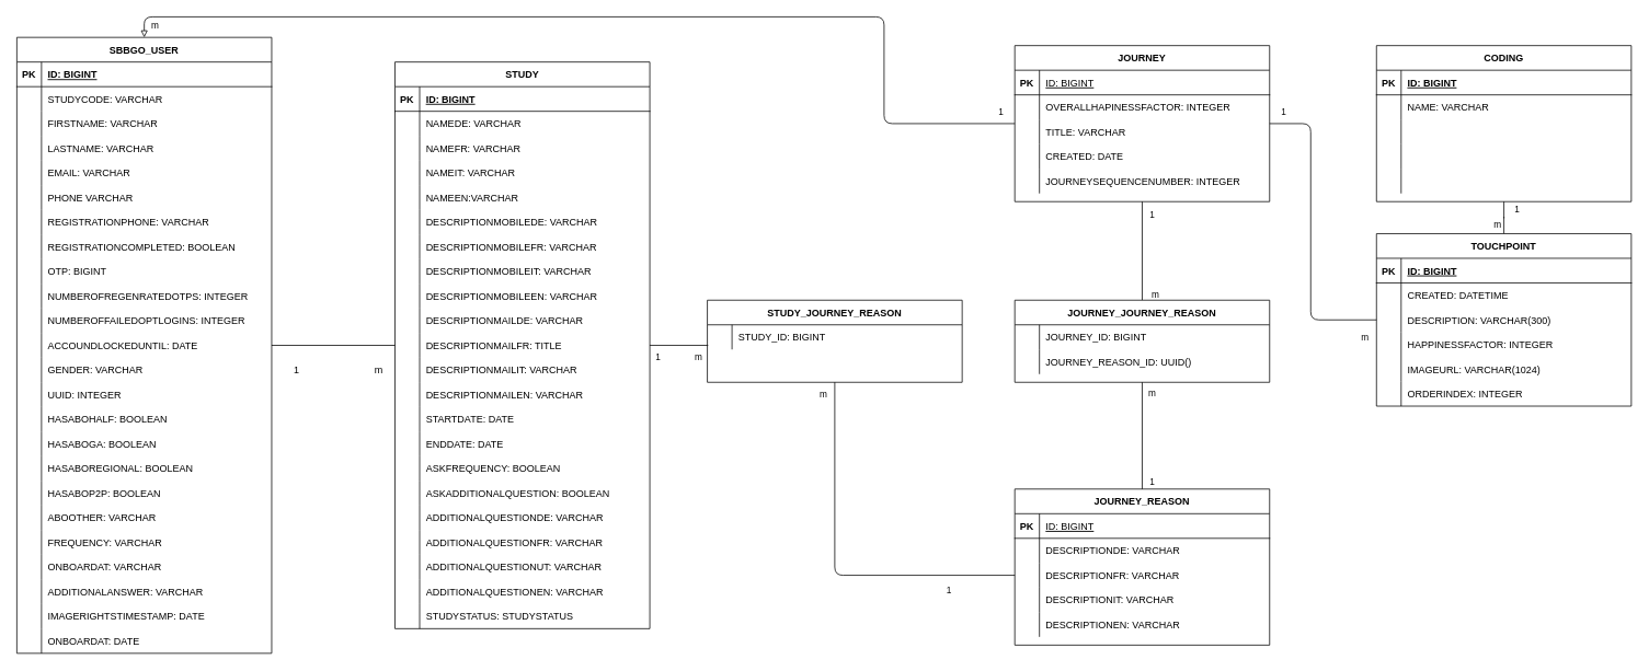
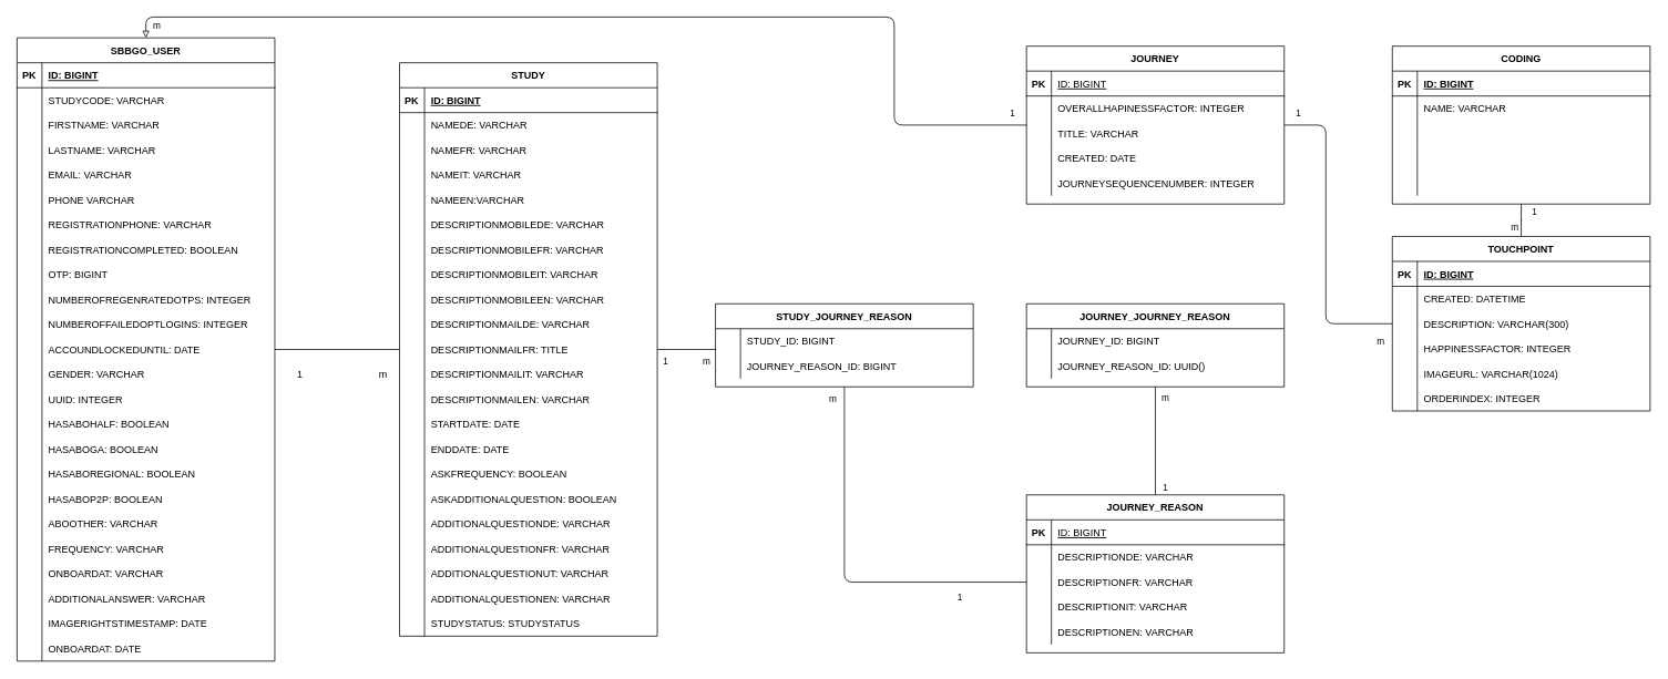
- <mxCell id="8" style="edgeStyle=orthogonalEdgeStyle;rounded=0;orthogonalLoop=1;jettySize=auto;html=1;endArrow=none;endFill=0;" parent="1" source="11" target="225" edge="1"><mxGeometry relative="1" as="geometry" /></mxCell>
- <mxCell id="9" value="m" style="edgeLabel;html=1;align=center;verticalAlign=middle;resizable=0;points=[];" parent="8" vertex="1" connectable="0"><mxGeometry x="0.056" y="-2" relative="1" as="geometry"><mxPoint x="17" y="50.67" as="offset" /></mxGeometry></mxCell>
- <mxCell id="10" value="1" style="edgeLabel;html=1;align=center;verticalAlign=middle;resizable=0;points=[];" parent="8" vertex="1" connectable="0"><mxGeometry x="-0.167" y="-2" relative="1" as="geometry"><mxPoint x="13" y="-35" as="offset" /></mxGeometry></mxCell>
+ <mxCell id="238" value="JOURNEY_REASON_ID: BIGINT" style="shape=partialRectangle;connectable=0;fillColor=none;top=0;left=0;bottom=0;right=0;align=left;spacingLeft=6;overflow=hidden;fontStyle=0" parent="236" vertex="1"><mxGeometry x="30" width="280" height="30" as="geometry" /></mxCell>
